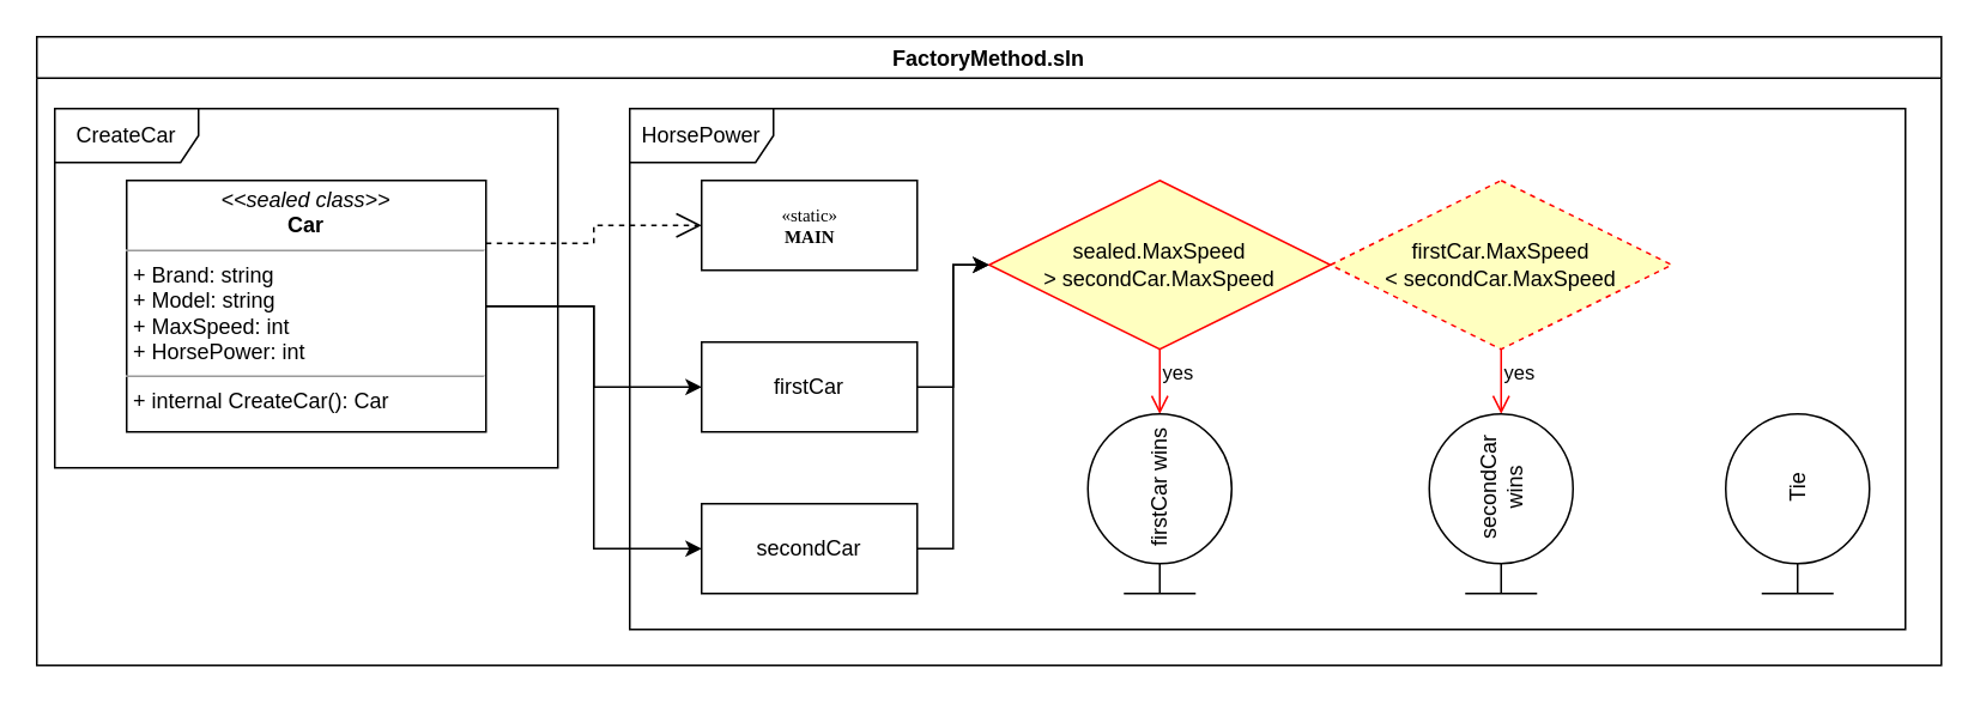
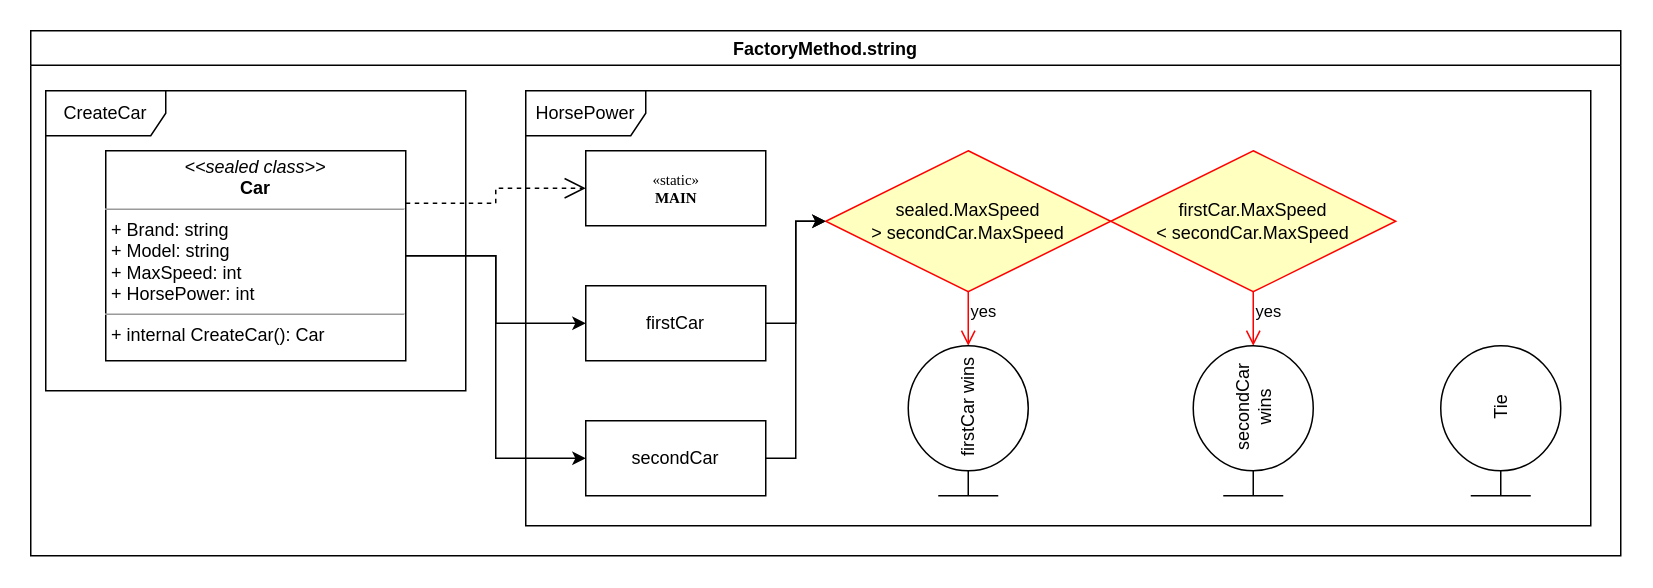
- <mxCell id="9" value="FactoryMethod.sln" style="swimlane;" vertex="1" parent="1"><mxGeometry x="20" y="20" width="1060" height="350" as="geometry"><mxRectangle x="870" y="280" width="150" height="30" as="alternateBounds" /></mxGeometry></mxCell>
+ <mxCell id="9" value="FactoryMethod.string" style="swimlane;" vertex="1" parent="1"><mxGeometry x="20" y="20" width="1060" height="350" as="geometry"><mxRectangle x="870" y="280" width="150" height="30" as="alternateBounds" /></mxGeometry></mxCell>
- <mxCell id="18" value="firstCar.MaxSpeed&lt;br&gt;&amp;lt; secondCar.MaxSpeed" style="rhombus;whiteSpace=wrap;html=1;fontColor=#000000;fillColor=#ffffc0;strokeColor=#ff0000;dashed=1;" vertex="1" parent="1"><mxGeometry x="740" y="100" width="190" height="94" as="geometry" /></mxCell>
+ <mxCell id="18" value="firstCar.MaxSpeed&lt;br&gt;&amp;lt; secondCar.MaxSpeed" style="rhombus;whiteSpace=wrap;html=1;fontColor=#000000;fillColor=#ffffc0;strokeColor=#ff0000;" vertex="1" parent="1"><mxGeometry x="740" y="100" width="190" height="94" as="geometry" /></mxCell>
